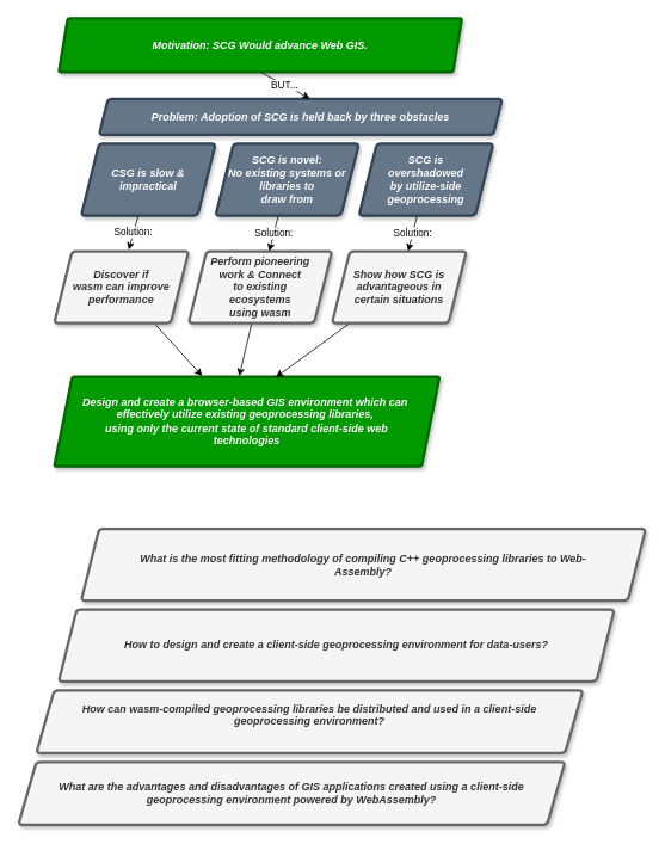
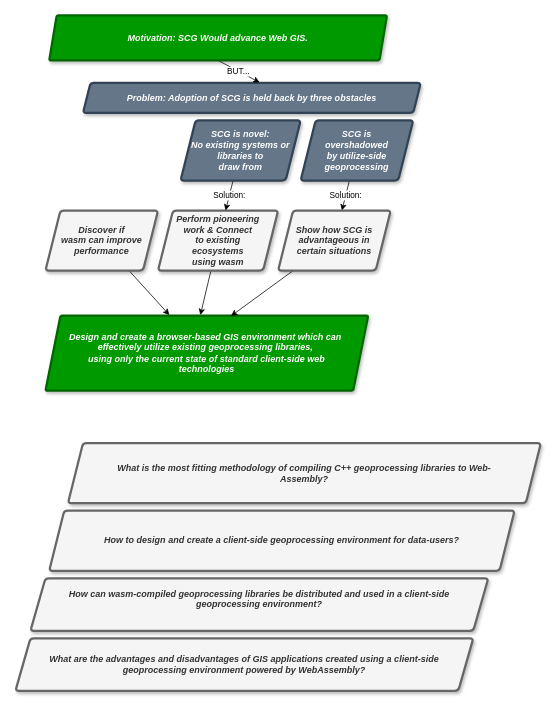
- <mxCell id="13" value="&lt;b&gt;&lt;i&gt;CSG is slow &amp;amp; impractical&lt;br&gt;&lt;/i&gt;&lt;/b&gt;" style="shape=parallelogram;perimeter=parallelogramPerimeter;whiteSpace=wrap;html=1;fixedSize=1;rounded=1;strokeWidth=3;arcSize=9;shadow=1;fontFamily=Helvetica;fontColor=#ffffff;strokeColor=#314354;fillColor=#647687;" parent="1" vertex="1"><mxGeometry x="90" y="160" width="150" height="80" as="geometry" /></mxCell>
- <mxCell id="12" value="Solution:" style="edgeStyle=none;html=1;entryX=0.554;entryY=-0.02;entryDx=0;entryDy=0;entryPerimeter=0;" parent="1" source="13" target="3" edge="1"><mxGeometry relative="1" as="geometry" /></mxCell>
